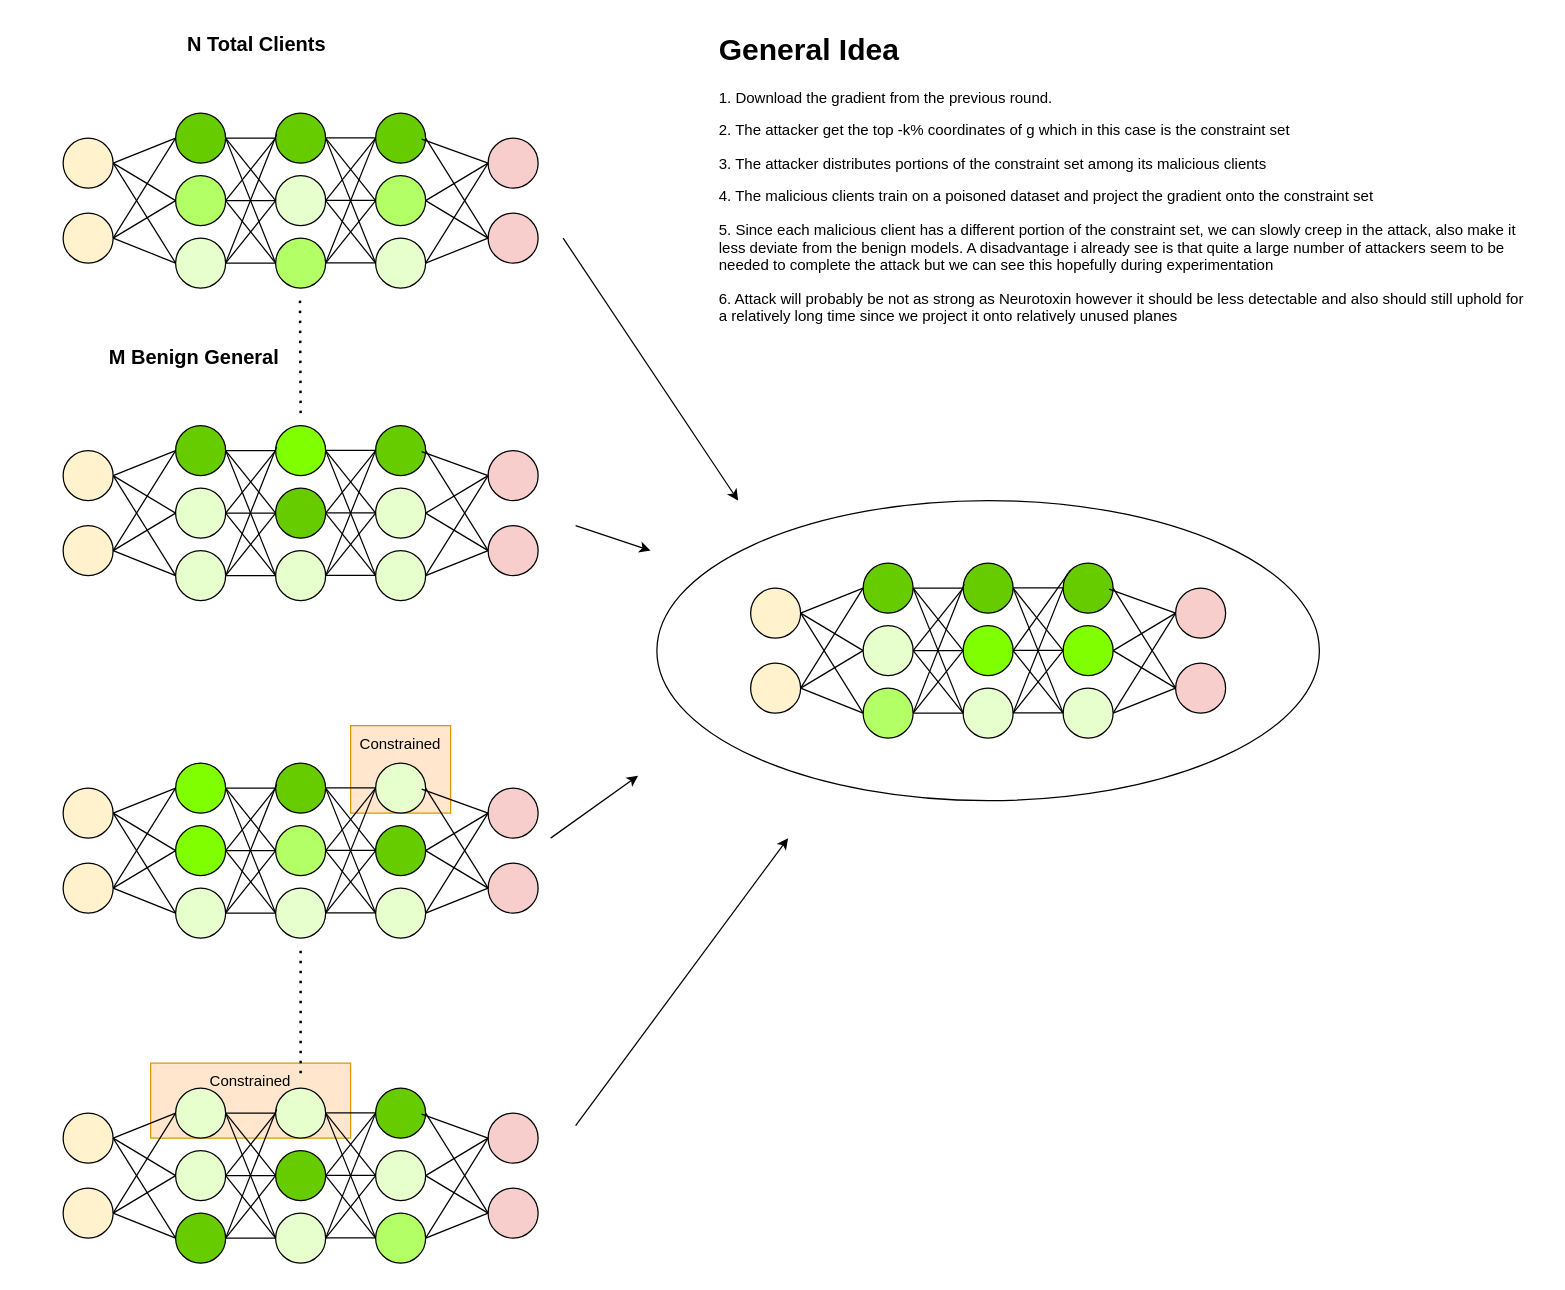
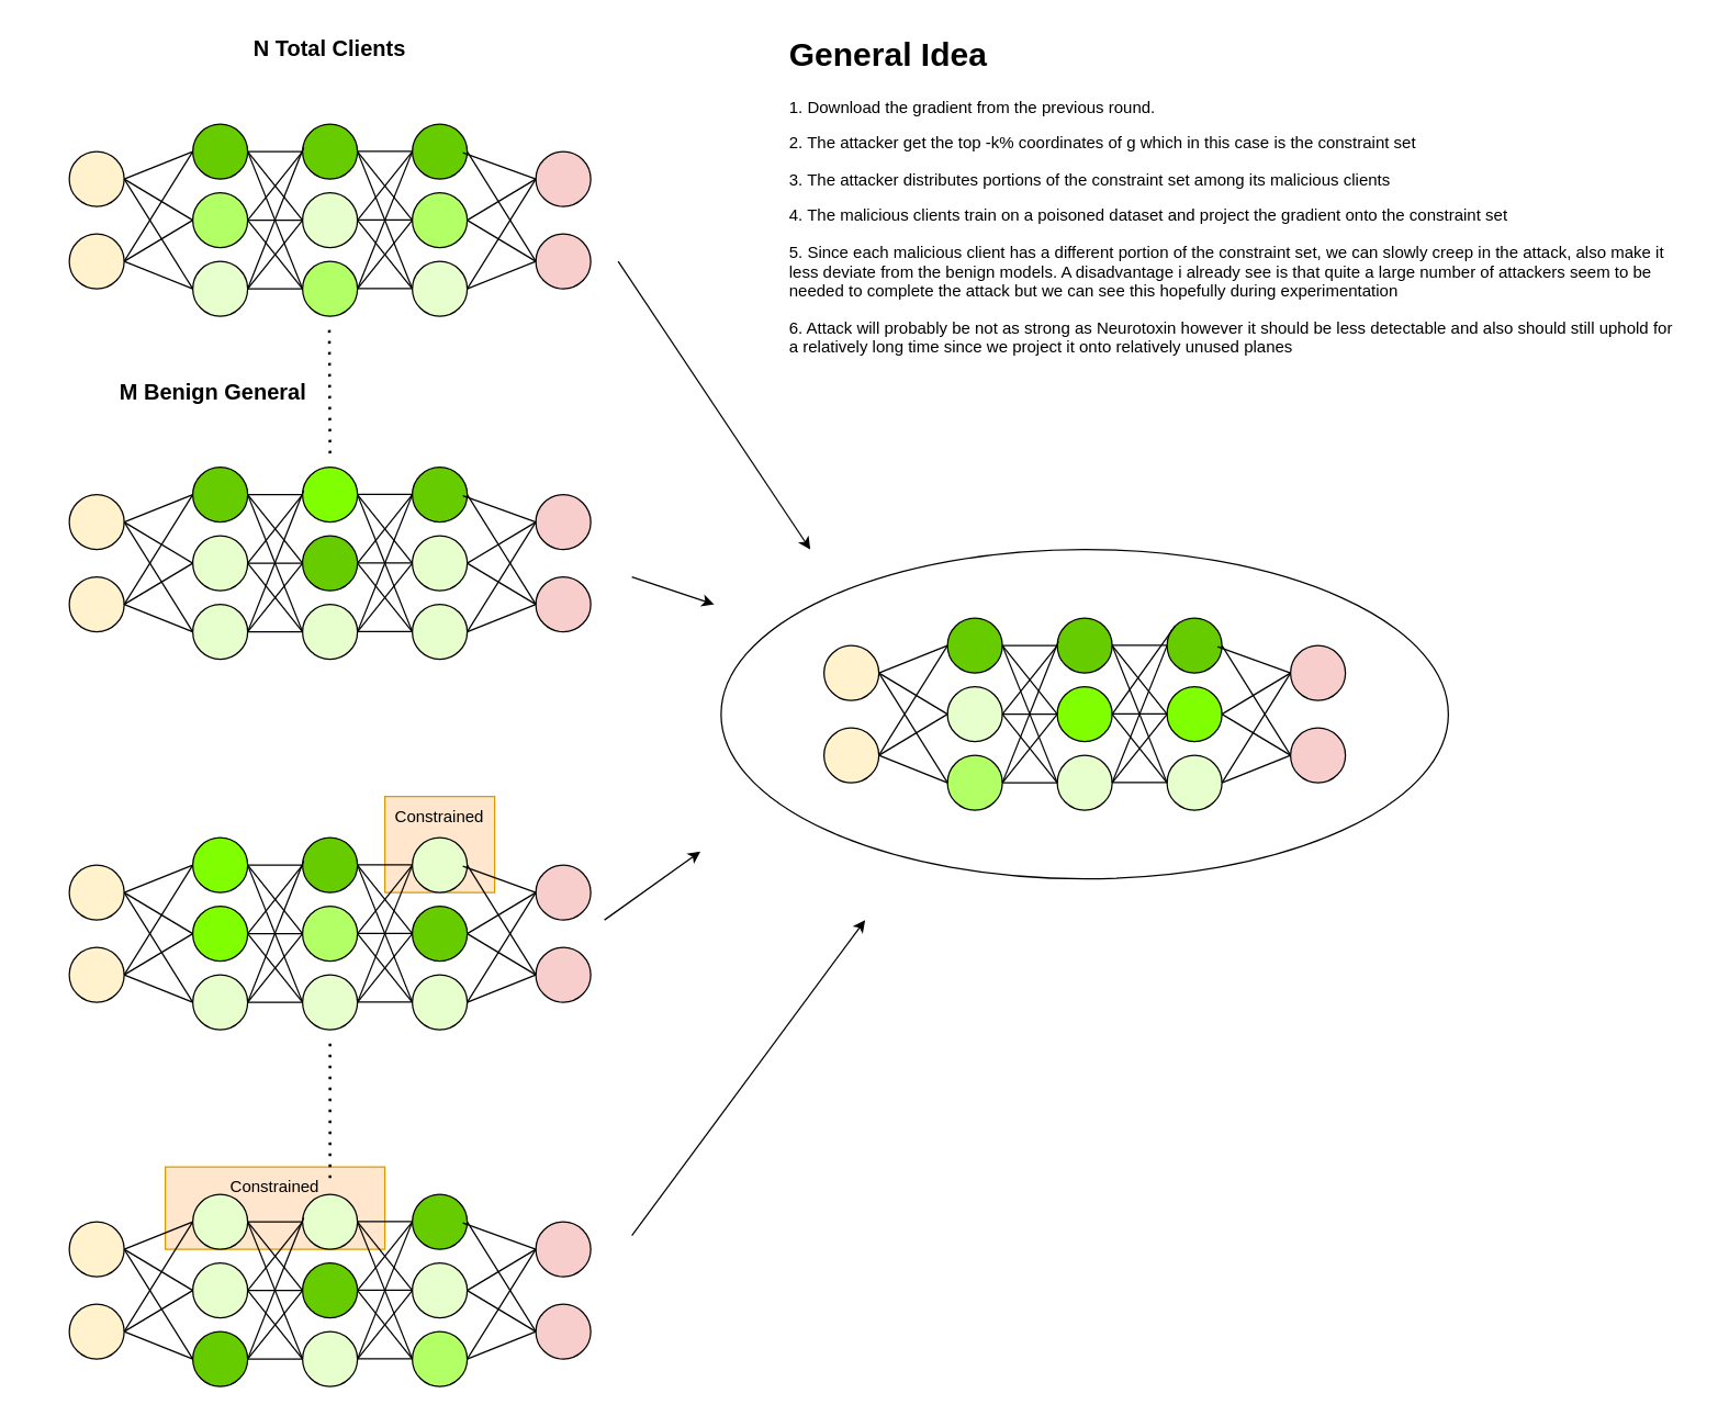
- <mxCell id="135" value="&lt;span style=&quot;font-size: 16px;&quot;&gt;&lt;b&gt;N Total Clients&lt;/b&gt;&lt;/span&gt;" style="text;html=1;strokeColor=none;fillColor=none;align=center;verticalAlign=middle;whiteSpace=wrap;rounded=0;" parent="1" vertex="1"><mxGeometry x="70" y="20" width="270" height="30" as="geometry" /></mxCell>
+ <mxCell id="135" value="&lt;span style=&quot;font-size: 16px;&quot;&gt;&lt;b&gt;N Total Clients&lt;/b&gt;&lt;/span&gt;" style="text;html=1;strokeColor=none;fillColor=none;align=center;verticalAlign=middle;whiteSpace=wrap;rounded=0;" parent="1" vertex="1"><mxGeometry x="105" y="20" width="270" height="30" as="geometry" /></mxCell>
